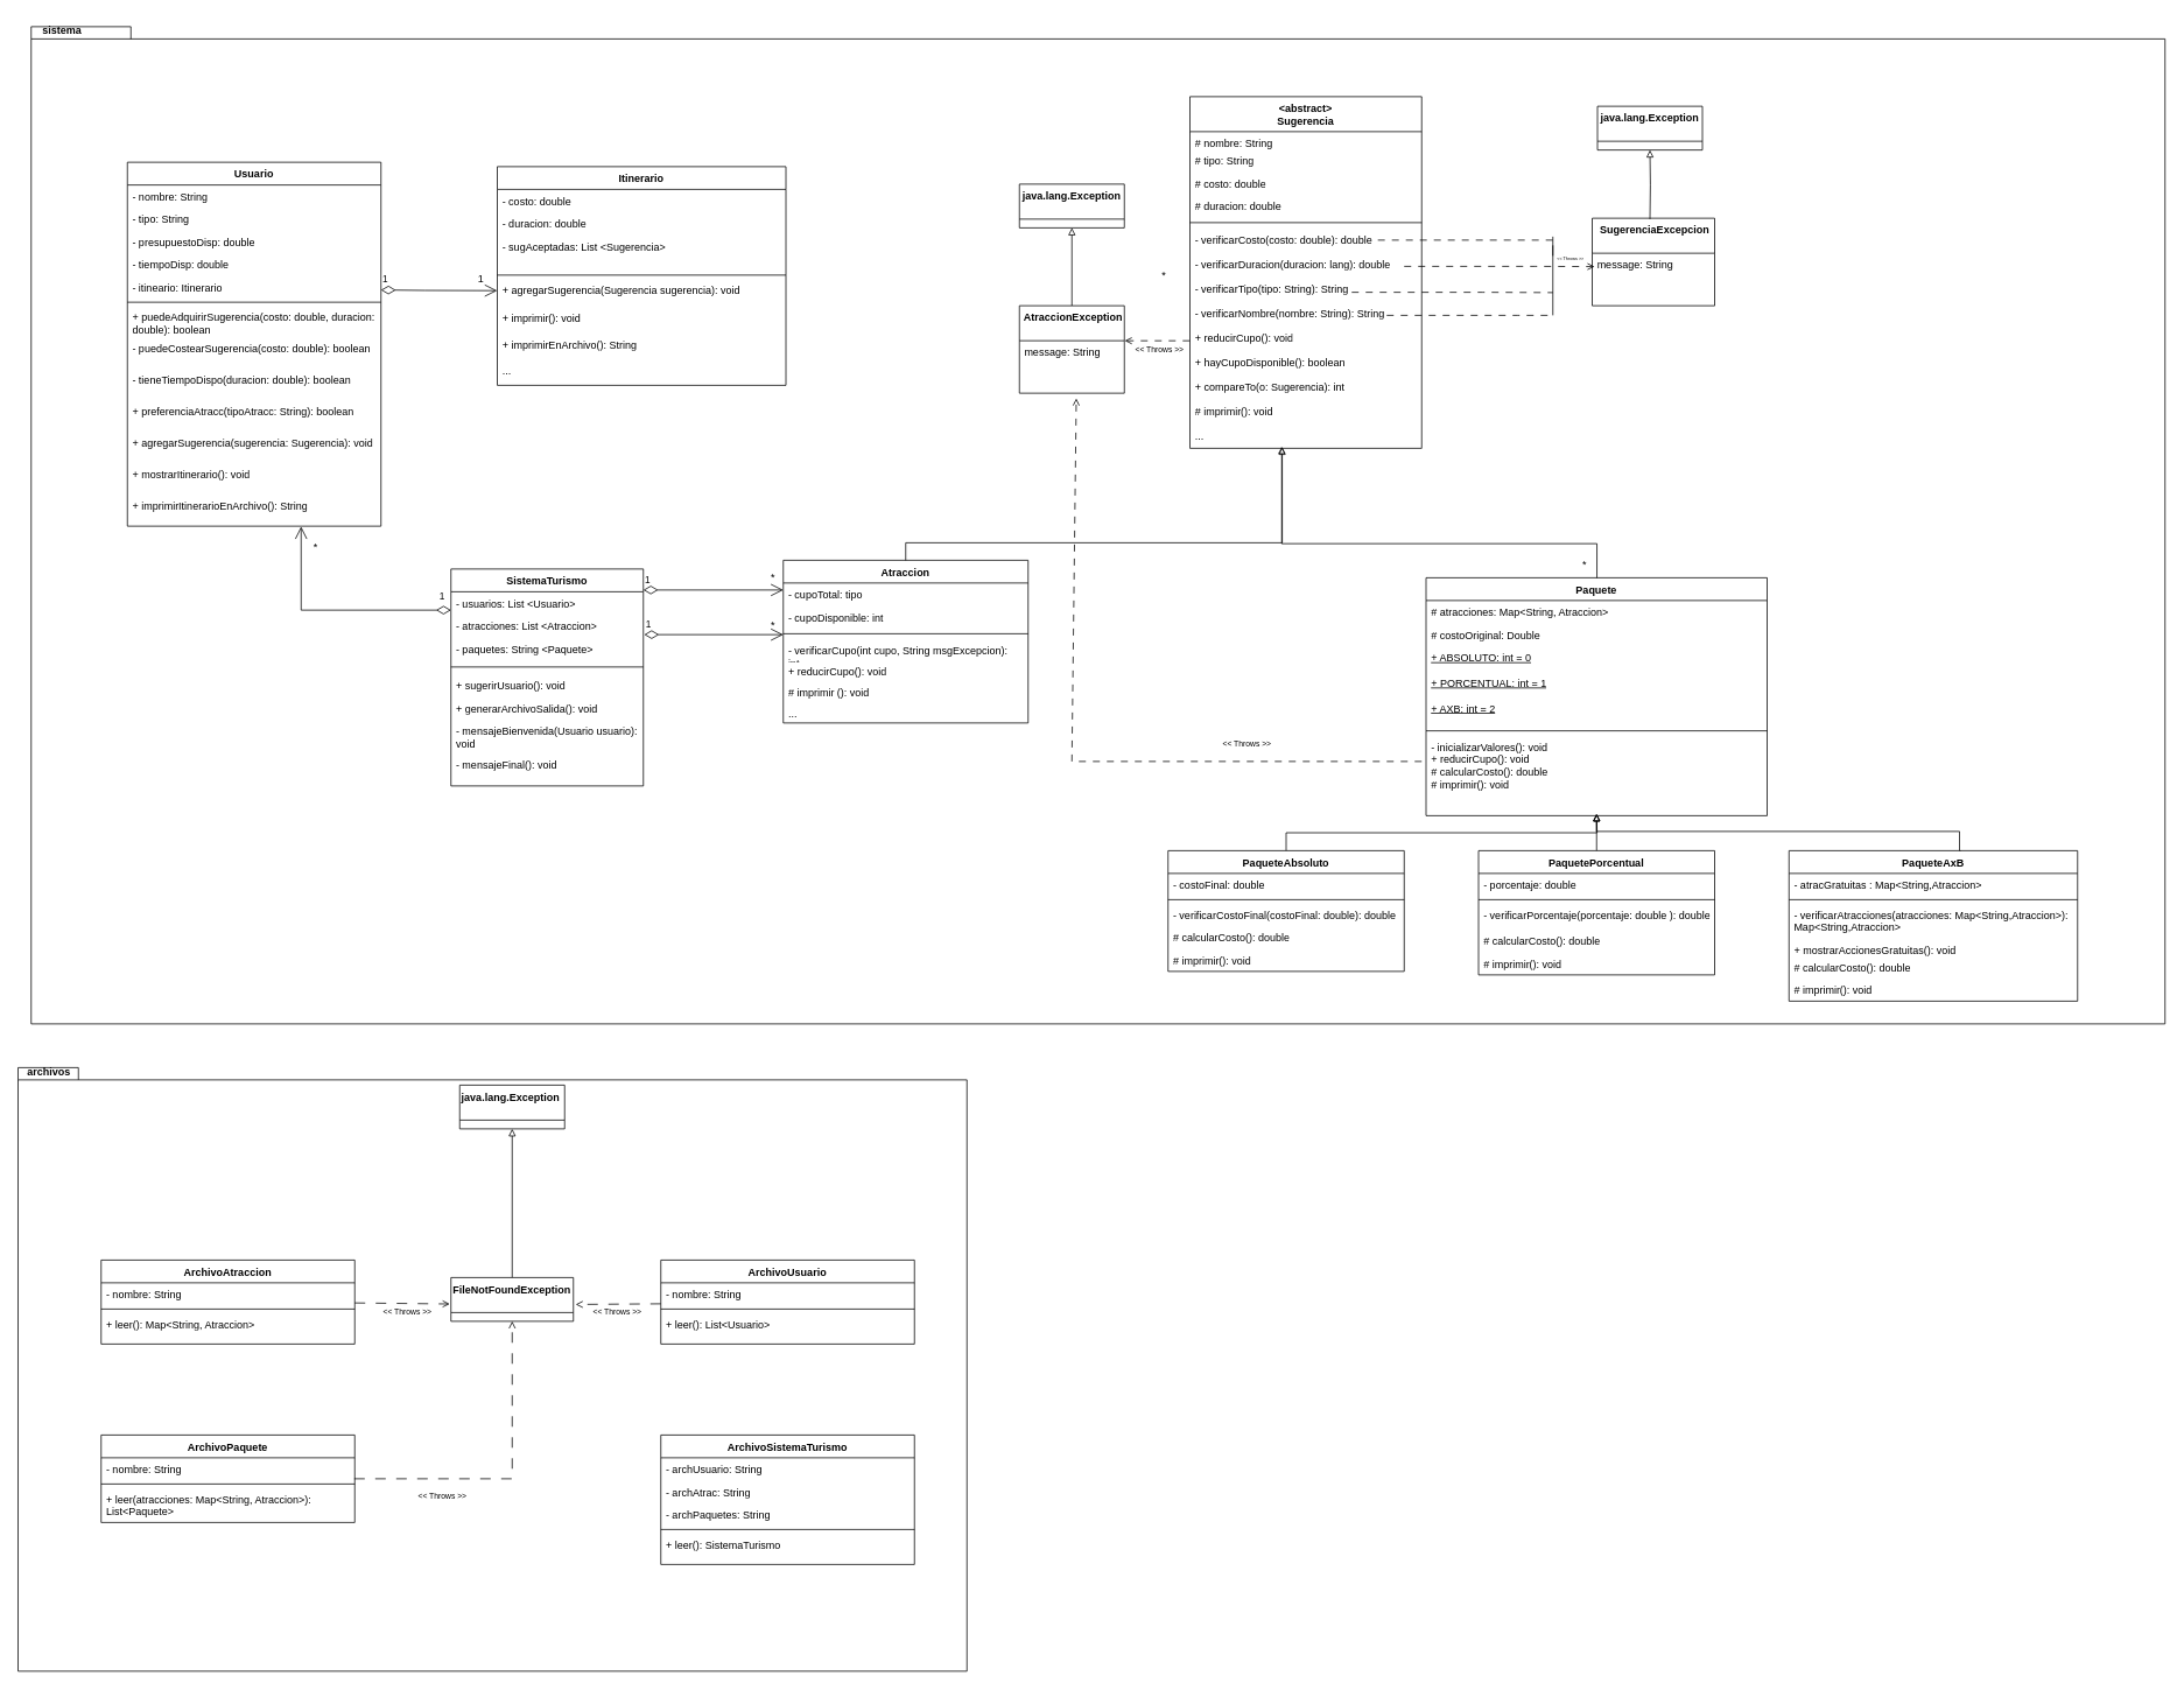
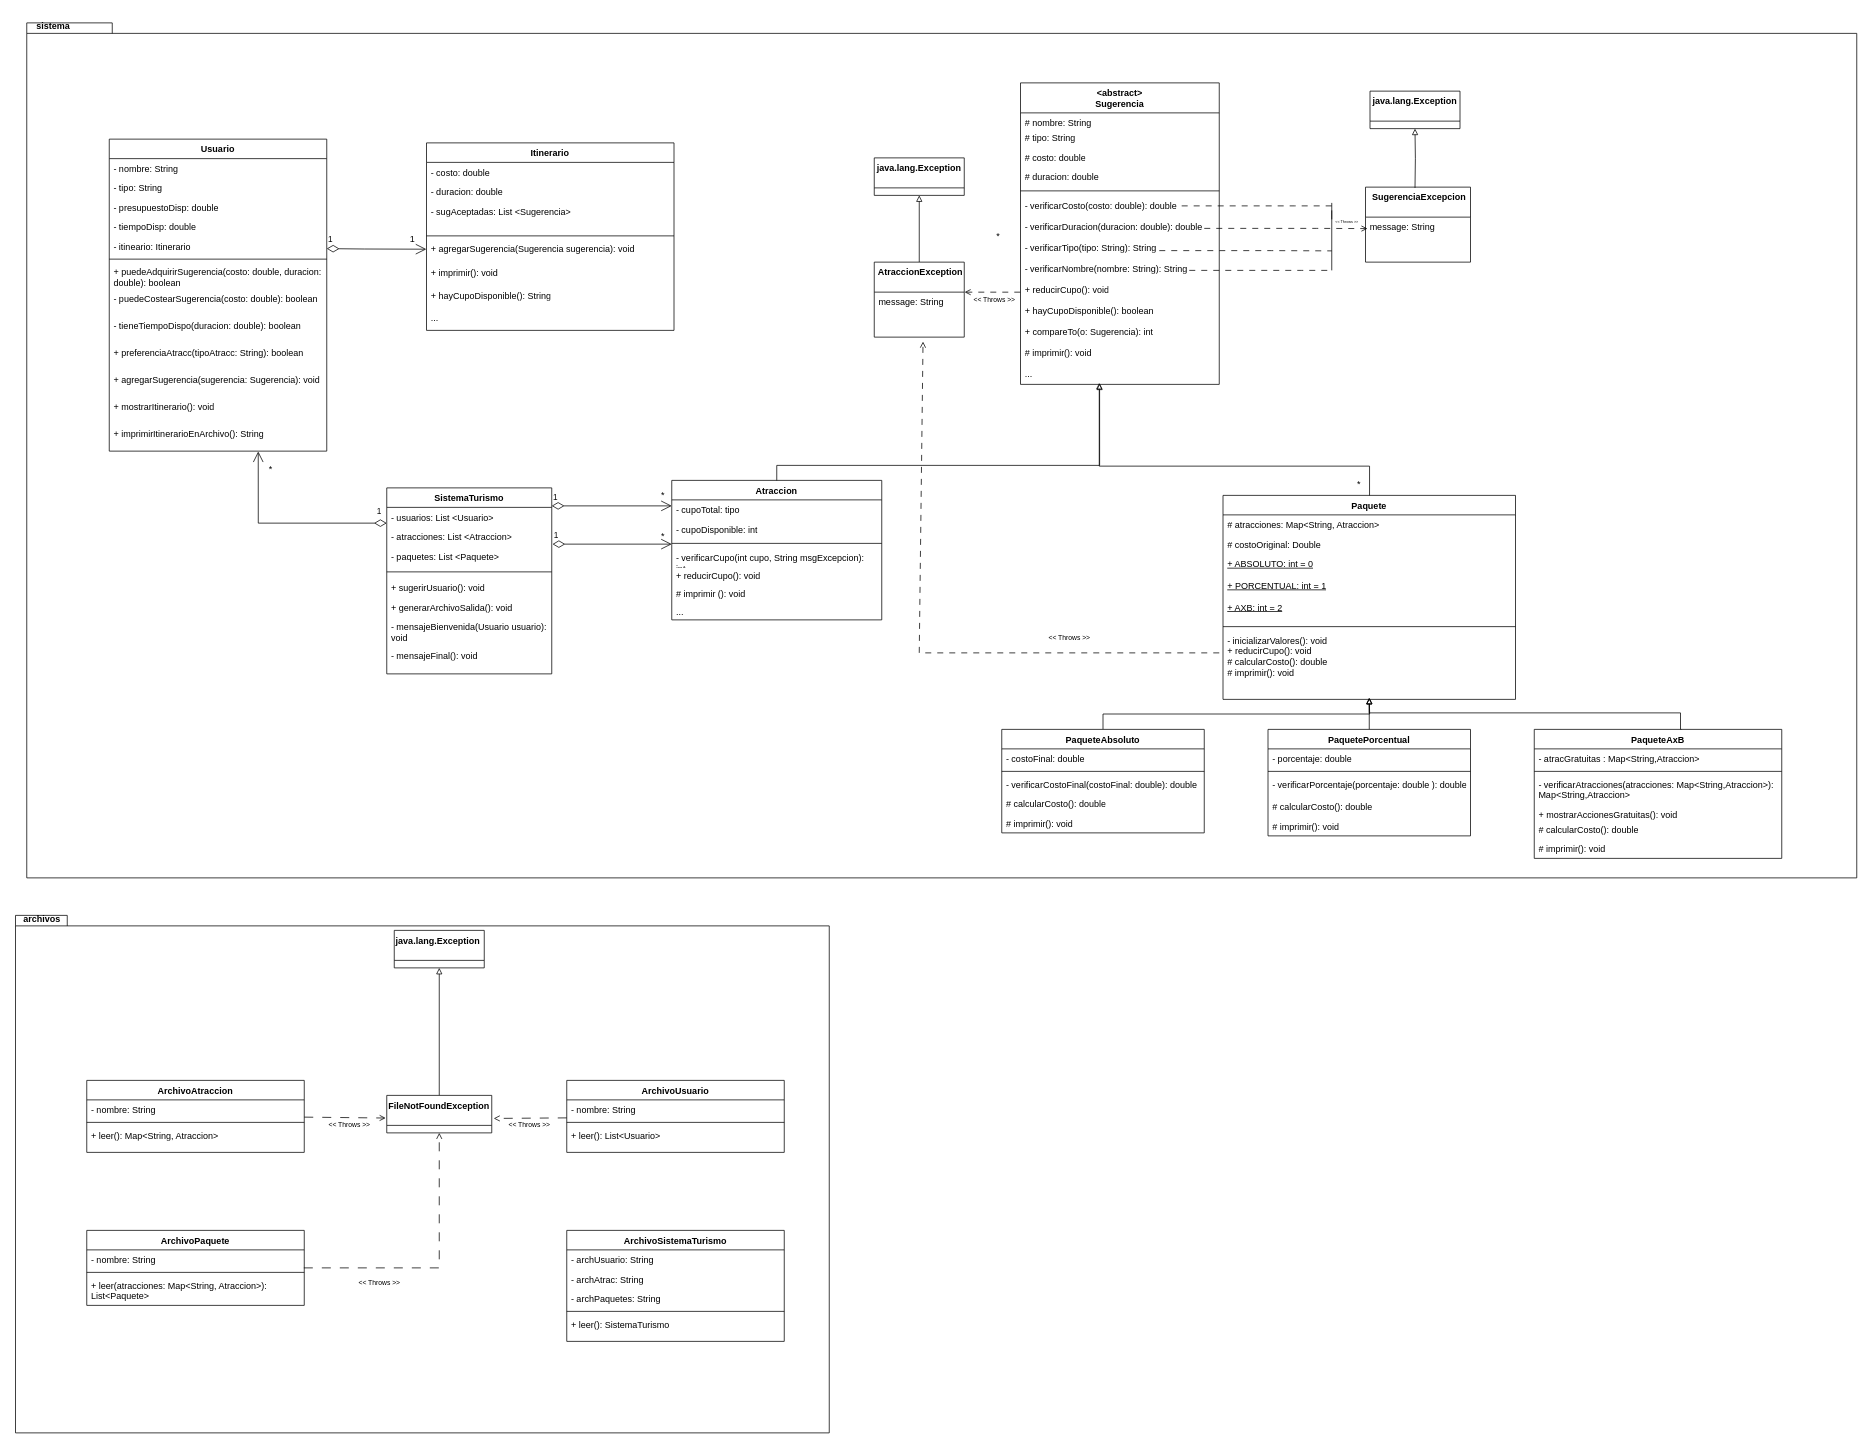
- <mxCell id="10" value="- verificarDuracion(duracion: lang): double" style="text;strokeColor=none;fillColor=none;align=left;verticalAlign=top;spacingLeft=4;spacingRight=4;overflow=hidden;rotatable=0;points=[[0,0.5],[1,0.5]];portConstraint=eastwest;whiteSpace=wrap;html=1;" vertex="1" parent="3"><mxGeometry y="178" width="265" height="28" as="geometry" /></mxCell>
+ <mxCell id="10" value="- verificarDuracion(duracion: double): double" style="text;strokeColor=none;fillColor=none;align=left;verticalAlign=top;spacingLeft=4;spacingRight=4;overflow=hidden;rotatable=0;points=[[0,0.5],[1,0.5]];portConstraint=eastwest;whiteSpace=wrap;html=1;" vertex="1" parent="3"><mxGeometry y="178" width="265" height="28" as="geometry" /></mxCell>
- <mxCell id="81" value="+ imprimirEnArchivo(): String" style="text;strokeColor=none;fillColor=none;align=left;verticalAlign=top;spacingLeft=4;spacingRight=4;overflow=hidden;rotatable=0;points=[[0,0.5],[1,0.5]];portConstraint=eastwest;whiteSpace=wrap;html=1;" vertex="1" parent="74"><mxGeometry y="190" width="330" height="30" as="geometry" /></mxCell>
+ <mxCell id="81" value="+ hayCupoDisponible(): String" style="text;strokeColor=none;fillColor=none;align=left;verticalAlign=top;spacingLeft=4;spacingRight=4;overflow=hidden;rotatable=0;points=[[0,0.5],[1,0.5]];portConstraint=eastwest;whiteSpace=wrap;html=1;" vertex="1" parent="74"><mxGeometry y="190" width="330" height="30" as="geometry" /></mxCell>
- <mxCell id="32" value="- paquetes: String &amp;lt;Paquete&amp;gt;" style="text;strokeColor=none;fillColor=none;align=left;verticalAlign=top;spacingLeft=4;spacingRight=4;overflow=hidden;rotatable=0;points=[[0,0.5],[1,0.5]];portConstraint=eastwest;whiteSpace=wrap;html=1;" vertex="1" parent="29"><mxGeometry y="78" width="220" height="26" as="geometry" /></mxCell>
+ <mxCell id="32" value="- paquetes: List &amp;lt;Paquete&amp;gt;" style="text;strokeColor=none;fillColor=none;align=left;verticalAlign=top;spacingLeft=4;spacingRight=4;overflow=hidden;rotatable=0;points=[[0,0.5],[1,0.5]];portConstraint=eastwest;whiteSpace=wrap;html=1;" vertex="1" parent="29"><mxGeometry y="78" width="220" height="26" as="geometry" /></mxCell>
